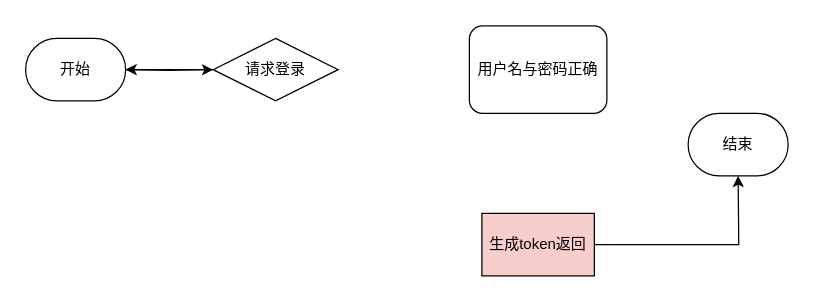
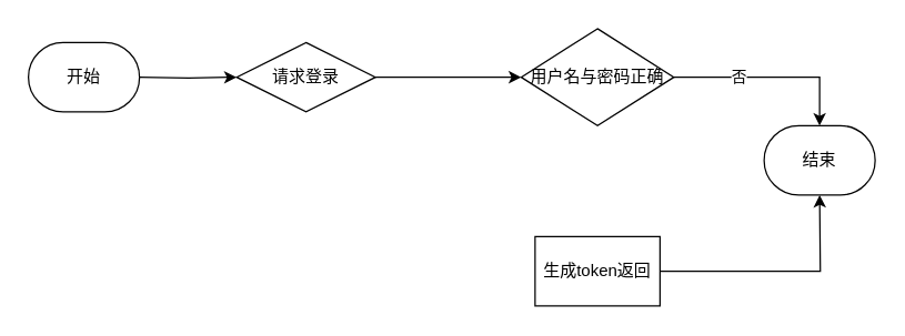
- <mxCell id="3" value="" style="edgeStyle=orthogonalEdgeStyle;rounded=0;orthogonalLoop=1;jettySize=auto;html=1;" parent="1" source="4" target="10" edge="1"><mxGeometry relative="1" as="geometry" /></mxCell>
+ <mxCell id="3" value="" style="edgeStyle=orthogonalEdgeStyle;rounded=0;orthogonalLoop=1;jettySize=auto;html=1;" parent="1" source="4" target="7" edge="1"><mxGeometry relative="1" as="geometry" /></mxCell>
- <mxCell id="7" value="用户名与密码正确" style="whiteSpace=wrap;html=1;rounded=1;" parent="1" vertex="1"><mxGeometry x="375" y="20" width="110" height="70" as="geometry" /></mxCell>
+ <mxCell id="7" value="用户名与密码正确" style="rhombus;whiteSpace=wrap;html=1;" parent="1" vertex="1"><mxGeometry x="375" y="20" width="110" height="70" as="geometry" /></mxCell>
+ <mxCell id="5" style="edgeStyle=orthogonalEdgeStyle;rounded=0;orthogonalLoop=1;jettySize=auto;html=1;exitX=1;exitY=0.5;exitDx=0;exitDy=0;entryX=0.5;entryY=0;entryDx=0;entryDy=0;" parent="1" source="7" target="11" edge="1"><mxGeometry relative="1" as="geometry"><mxPoint x="590" y="80" as="targetPoint" /></mxGeometry></mxCell>
+ <mxCell id="6" value="否" style="edgeLabel;html=1;align=center;verticalAlign=middle;resizable=0;points=[];" parent="5" vertex="1" connectable="0"><mxGeometry x="-0.347" y="1" relative="1" as="geometry"><mxPoint as="offset" /></mxGeometry></mxCell>
- <mxCell id="9" value="生成token返回" style="rounded=0;whiteSpace=wrap;html=1;fillColor=#f8cecc;" parent="1" vertex="1"><mxGeometry x="385" y="170" width="90" height="50" as="geometry" /></mxCell>
+ <mxCell id="9" value="生成token返回" style="rounded=0;whiteSpace=wrap;html=1;" parent="1" vertex="1"><mxGeometry x="385" y="170" width="90" height="50" as="geometry" /></mxCell>
